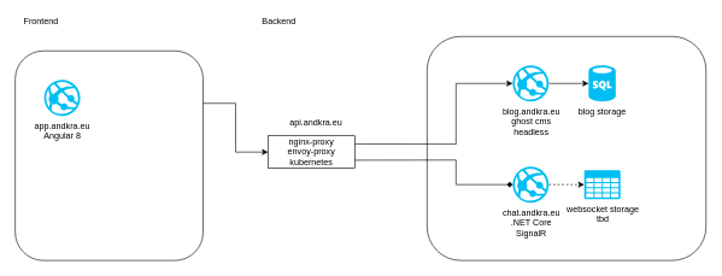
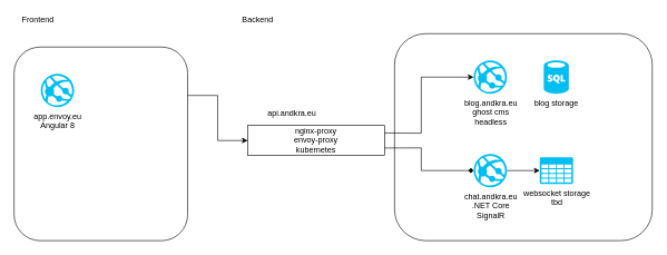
- <mxCell id="7" style="edgeStyle=orthogonalEdgeStyle;rounded=0;orthogonalLoop=1;jettySize=auto;html=1;exitX=1;exitY=0.5;exitDx=0;exitDy=0;exitPerimeter=0;entryX=0;entryY=0.5;entryDx=0;entryDy=0;entryPerimeter=0;" edge="1" parent="1" source="8" target="11"><mxGeometry relative="1" as="geometry" /></mxCell>
- <mxCell id="6" value="app.andkra.eu&lt;div&gt;Angular 8&lt;br&gt;&lt;/div&gt;" style="verticalLabelPosition=bottom;html=1;verticalAlign=top;align=center;strokeColor=none;fillColor=#00BEF2;shape=mxgraph.azure.azure_website;pointerEvents=1;" vertex="1" parent="1"><mxGeometry x="60" y="110" width="50" height="50" as="geometry" /></mxCell>
+ <mxCell id="6" value="app.envoy.eu&lt;div&gt;Angular 8&lt;br&gt;&lt;/div&gt;" style="verticalLabelPosition=bottom;html=1;verticalAlign=top;align=center;strokeColor=none;fillColor=#00BEF2;shape=mxgraph.azure.azure_website;pointerEvents=1;" vertex="1" parent="1"><mxGeometry x="60" y="110" width="50" height="50" as="geometry" /></mxCell>
- <mxCell id="15" value="&lt;div&gt;nginx-proxy&lt;/div&gt;&lt;div&gt;envoy-proxy&lt;/div&gt;&lt;div&gt;kubernetes&lt;br&gt;&lt;/div&gt;" style="rounded=0;whiteSpace=wrap;html=1;fillColor=none;" vertex="1" parent="1"><mxGeometry x="370" y="187.5" width="120" height="45" as="geometry" /></mxCell>
+ <mxCell id="15" value="&lt;div&gt;nginx-proxy&lt;/div&gt;&lt;div&gt;envoy-proxy&lt;/div&gt;&lt;div&gt;kubernetes&lt;br&gt;&lt;/div&gt;" style="rounded=0;whiteSpace=wrap;html=1;fillColor=none;" vertex="1" parent="1"><mxGeometry x="370" y="187.5" width="205" height="45" as="geometry" /></mxCell>
- <mxCell id="9" style="edgeStyle=orthogonalEdgeStyle;rounded=0;orthogonalLoop=1;jettySize=auto;html=1;exitX=1;exitY=0.5;exitDx=0;exitDy=0;exitPerimeter=0;entryX=0;entryY=0.5;entryDx=0;entryDy=0;entryPerimeter=0;dashed=1;" edge="1" parent="1" source="10" target="12"><mxGeometry relative="1" as="geometry" /></mxCell>
+ <mxCell id="9" style="edgeStyle=orthogonalEdgeStyle;rounded=0;orthogonalLoop=1;jettySize=auto;html=1;exitX=1;exitY=0.5;exitDx=0;exitDy=0;exitPerimeter=0;entryX=0;entryY=0.5;entryDx=0;entryDy=0;entryPerimeter=0;" edge="1" parent="1" source="10" target="12"><mxGeometry relative="1" as="geometry" /></mxCell>
